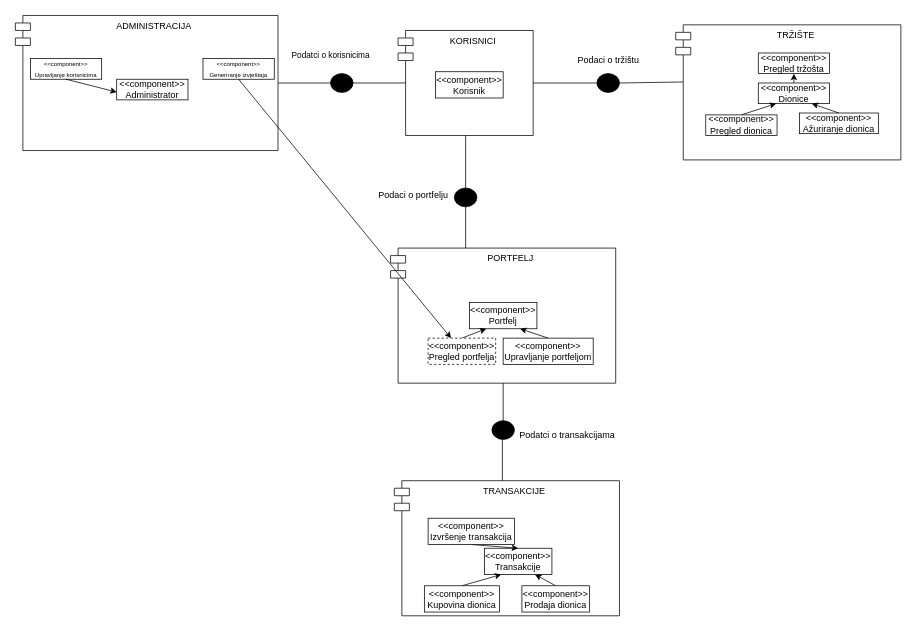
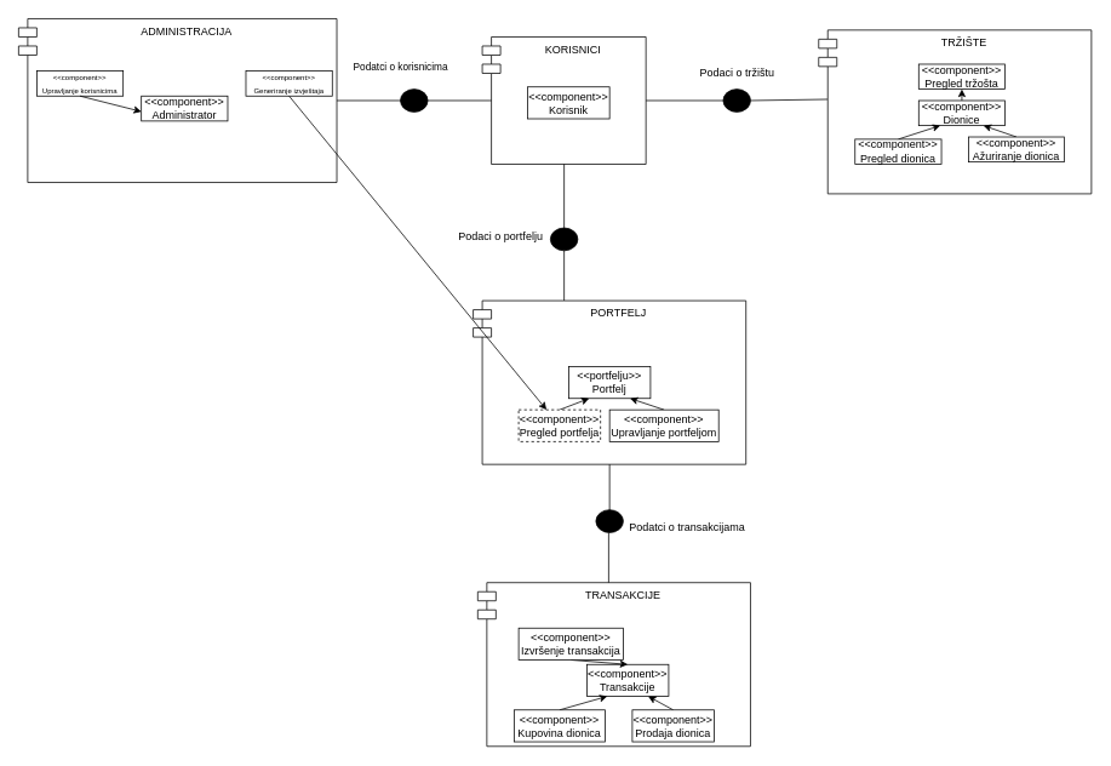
- <mxCell id="21" value="&amp;lt;&amp;lt;component&amp;gt;&amp;gt;&lt;div&gt;Portfelj&lt;/div&gt;" style="rounded=0;whiteSpace=wrap;html=1;" parent="1" vertex="1"><mxGeometry x="625" y="402.5" width="90" height="35" as="geometry" /></mxCell>
+ <mxCell id="21" value="&amp;lt;&amp;lt;portfelju&amp;gt;&amp;gt;&lt;div&gt;Portfelj&lt;/div&gt;" style="rounded=0;whiteSpace=wrap;html=1;" parent="1" vertex="1"><mxGeometry x="625" y="402.5" width="90" height="35" as="geometry" /></mxCell>
